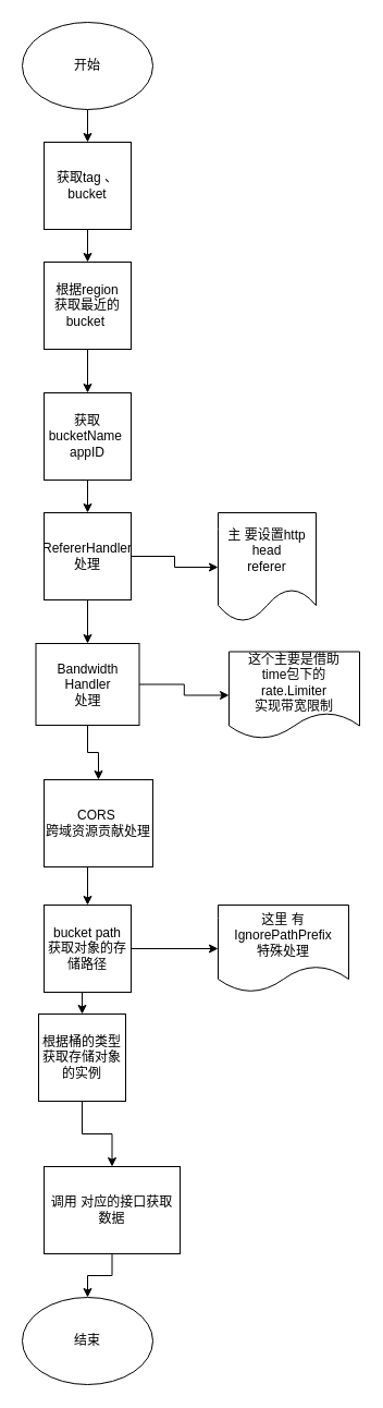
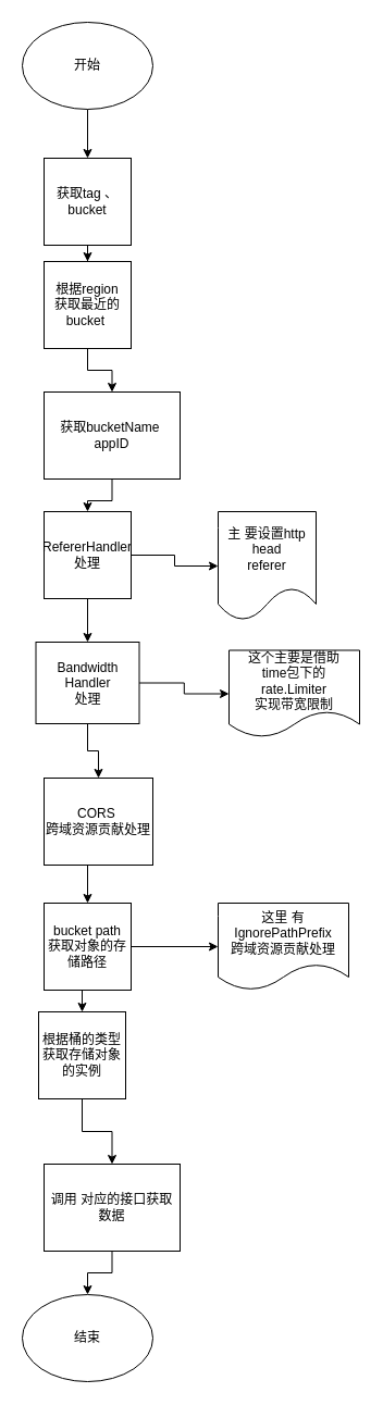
- <mxCell id="6" value="获取tag 、bucket" style="whiteSpace=wrap;html=1;aspect=fixed;" vertex="1" parent="1"><mxGeometry x="40" y="130" width="80" height="80" as="geometry" /></mxCell>
+ <mxCell id="6" value="获取tag 、bucket" style="whiteSpace=wrap;html=1;aspect=fixed;" vertex="1" parent="1"><mxGeometry x="40" y="145" width="80" height="80" as="geometry" /></mxCell>
- <mxCell id="10" value="获取bucketName&amp;nbsp;&lt;br&gt;appID" style="whiteSpace=wrap;html=1;aspect=fixed;" vertex="1" parent="1"><mxGeometry x="40" y="360" width="80" height="80" as="geometry" /></mxCell>
+ <mxCell id="10" value="获取bucketName&amp;nbsp;&lt;br&gt;appID" style="whiteSpace=wrap;html=1;aspect=fixed;" vertex="1" parent="1"><mxGeometry x="40" y="360" width="125" height="80" as="geometry" /></mxCell>
- <mxCell id="24" value="这里 有IgnorePathPrefix&lt;br&gt;特殊处理" style="shape=document;whiteSpace=wrap;html=1;boundedLbl=1;" vertex="1" parent="1"><mxGeometry x="200" y="830" width="120" height="80" as="geometry" /></mxCell>
+ <mxCell id="24" value="这里 有IgnorePathPrefix&lt;br&gt;跨域资源贡献处理" style="shape=document;whiteSpace=wrap;html=1;boundedLbl=1;" vertex="1" parent="1"><mxGeometry x="200" y="830" width="120" height="80" as="geometry" /></mxCell>
